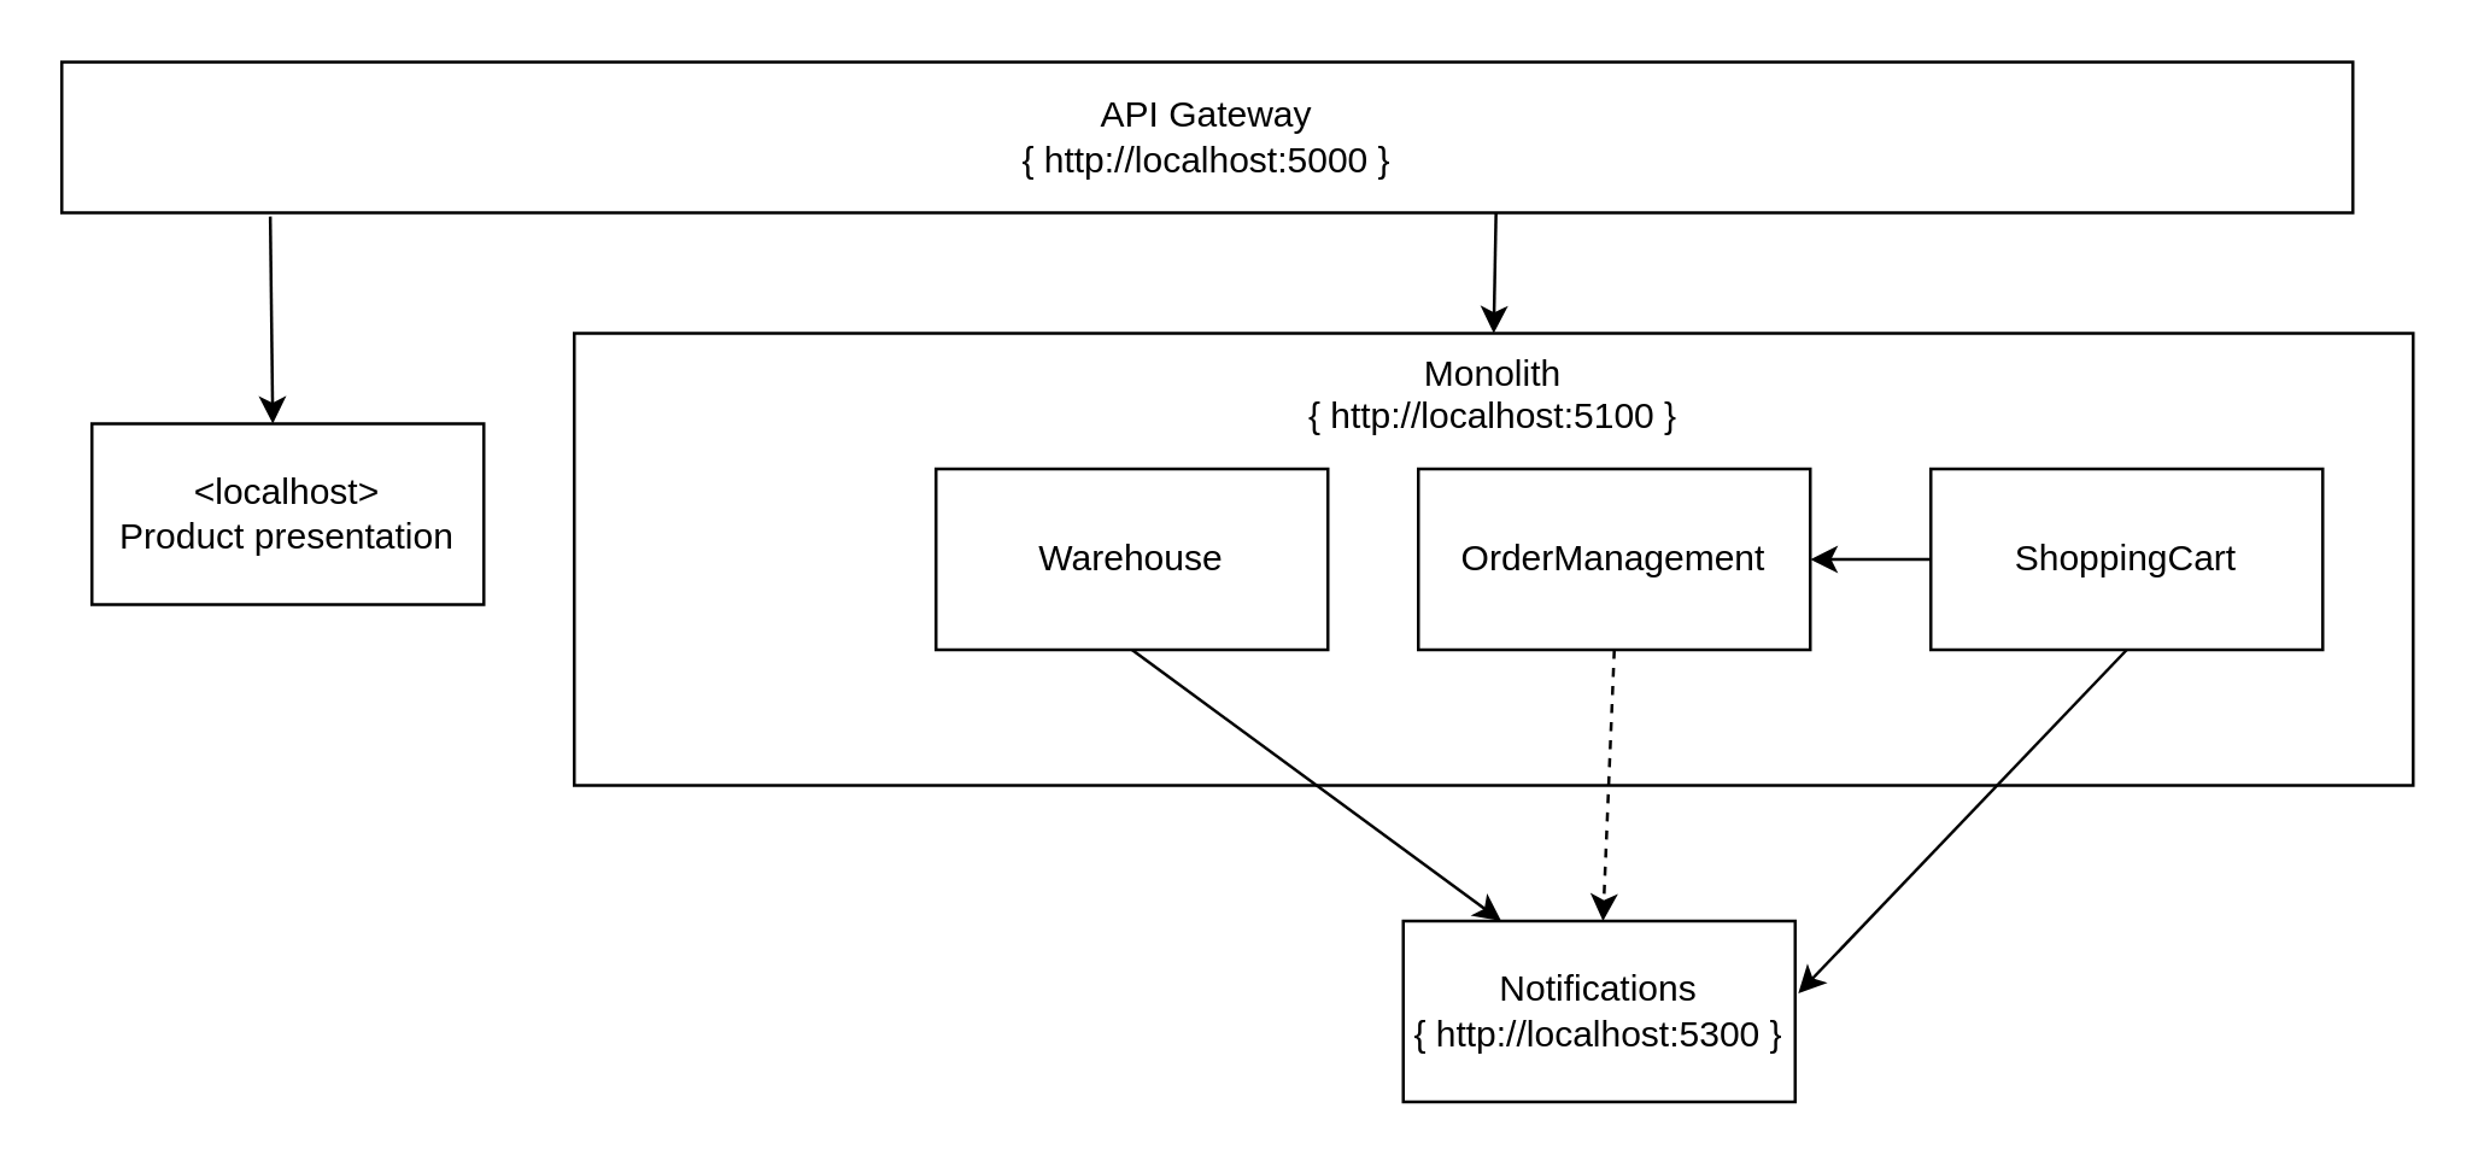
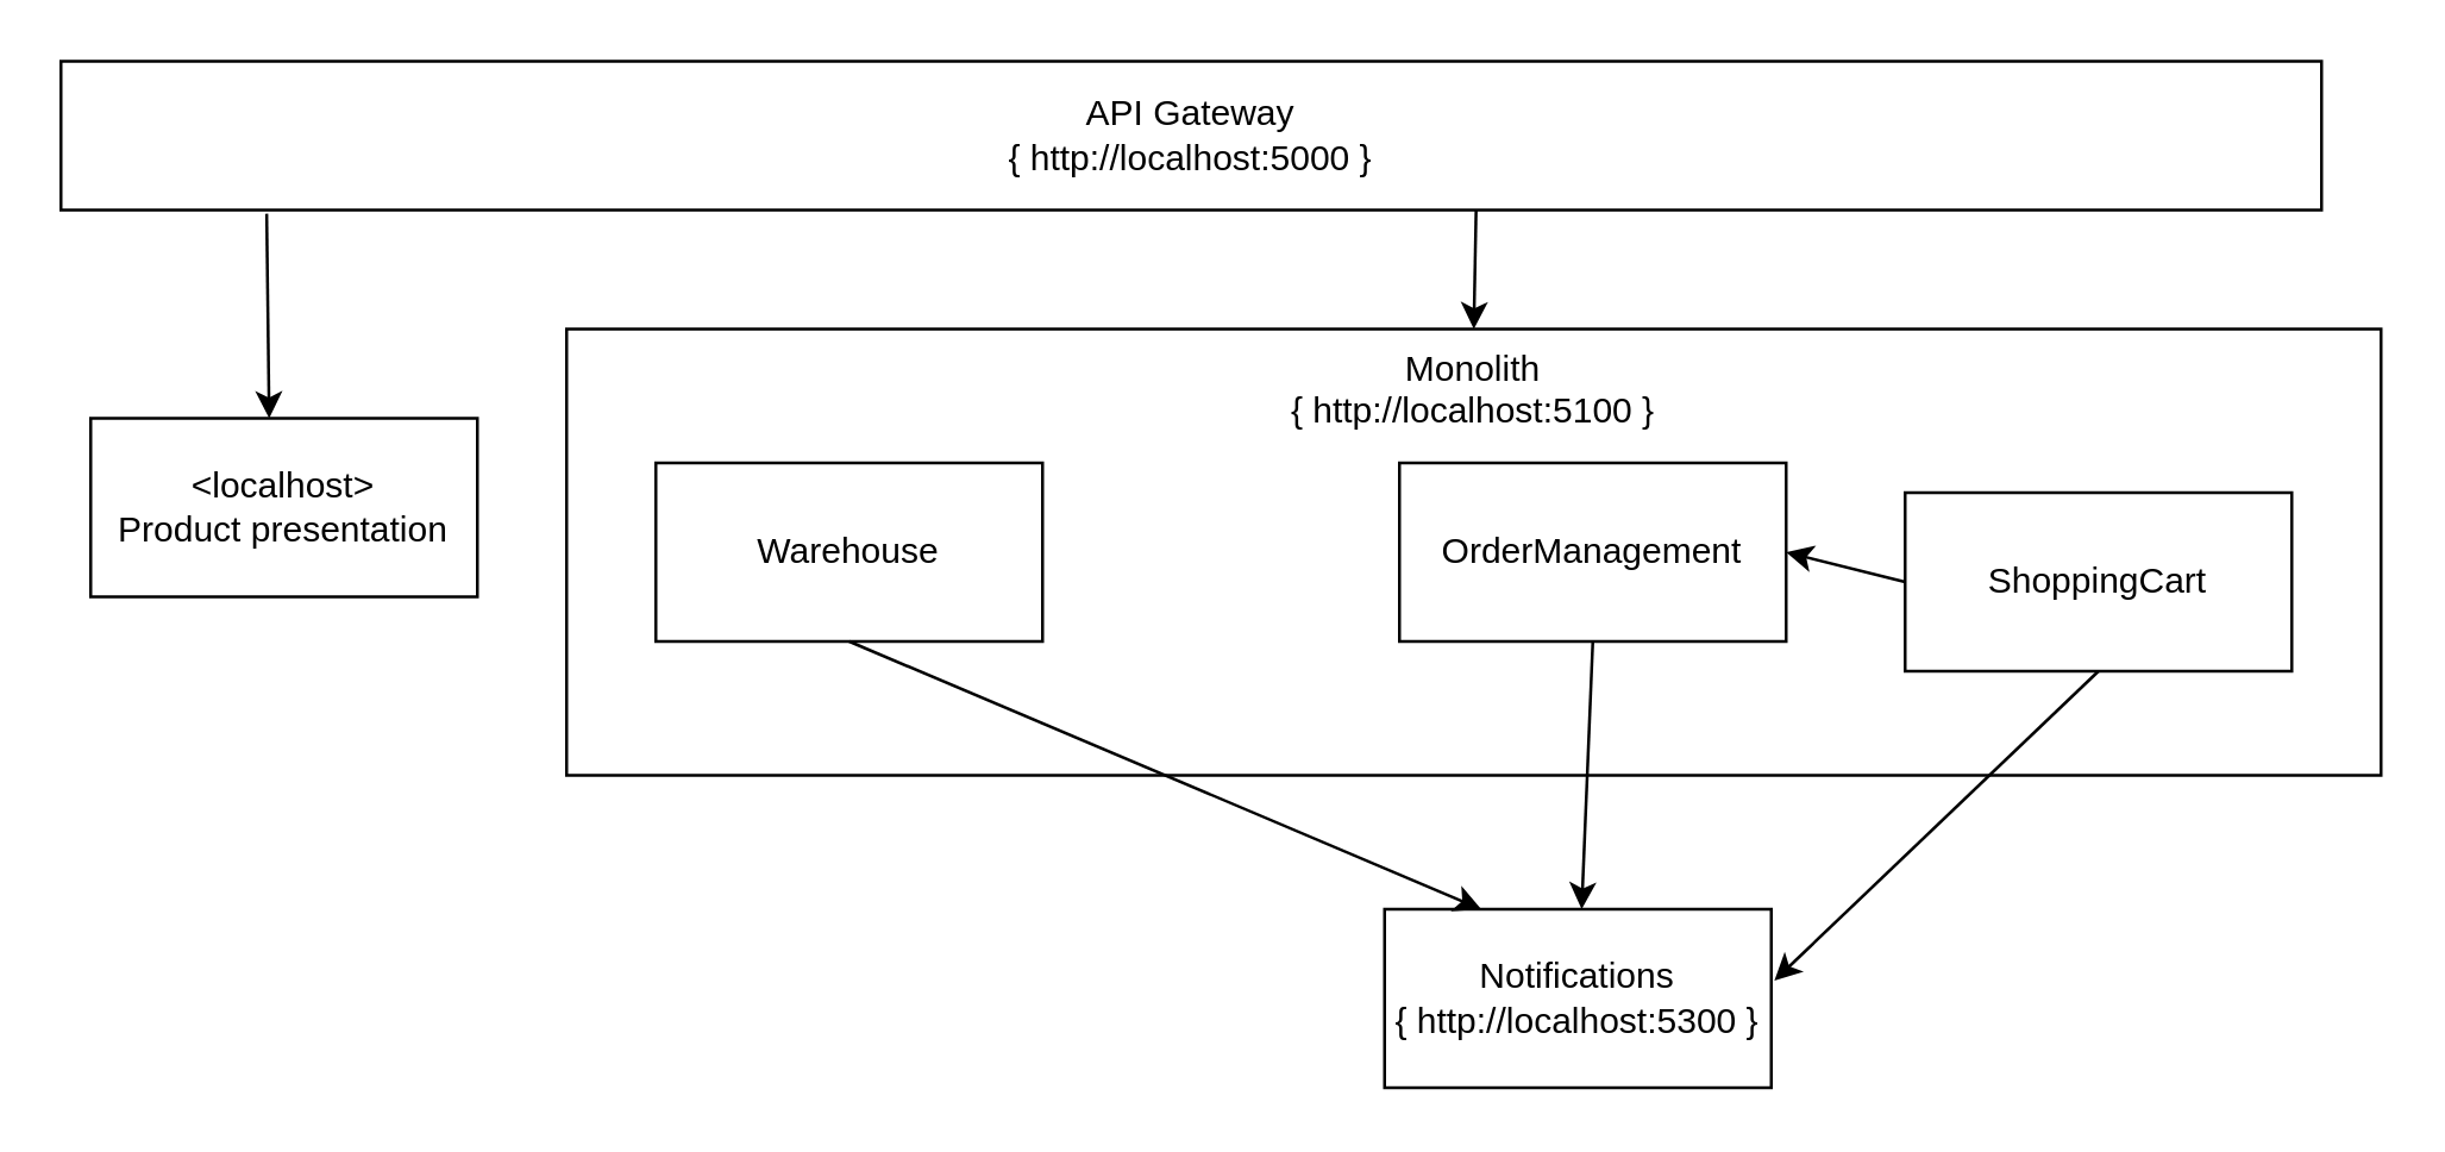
- <mxCell id="4" value="Warehouse" style="rounded=0;whiteSpace=wrap;html=1;align=center;" vertex="1" parent="1"><mxGeometry x="310" y="155" width="130" height="60" as="geometry" /></mxCell>
+ <mxCell id="4" value="Warehouse" style="rounded=0;whiteSpace=wrap;html=1;align=center;" vertex="1" parent="1"><mxGeometry x="220" y="155" width="130" height="60" as="geometry" /></mxCell>
- <mxCell id="5" value="ShoppingCart" style="rounded=0;whiteSpace=wrap;html=1;align=center;" vertex="1" parent="1"><mxGeometry x="640" y="155" width="130" height="60" as="geometry" /></mxCell>
+ <mxCell id="5" value="ShoppingCart" style="rounded=0;whiteSpace=wrap;html=1;align=center;" vertex="1" parent="1"><mxGeometry x="640" y="165" width="130" height="60" as="geometry" /></mxCell>
- <mxCell id="9" value="" style="endArrow=classic;html=1;rounded=0;exitX=0.5;exitY=1;exitDx=0;exitDy=0;dashed=1;" edge="1" parent="1" source="8" target="3"><mxGeometry width="50" height="50" relative="1" as="geometry"><mxPoint x="570" y="450" as="sourcePoint" /><mxPoint x="620" y="400" as="targetPoint" /></mxGeometry></mxCell>
+ <mxCell id="9" value="" style="endArrow=classic;html=1;rounded=0;exitX=0.5;exitY=1;exitDx=0;exitDy=0;" edge="1" parent="1" source="8" target="3"><mxGeometry width="50" height="50" relative="1" as="geometry"><mxPoint x="570" y="450" as="sourcePoint" /><mxPoint x="620" y="400" as="targetPoint" /></mxGeometry></mxCell>
